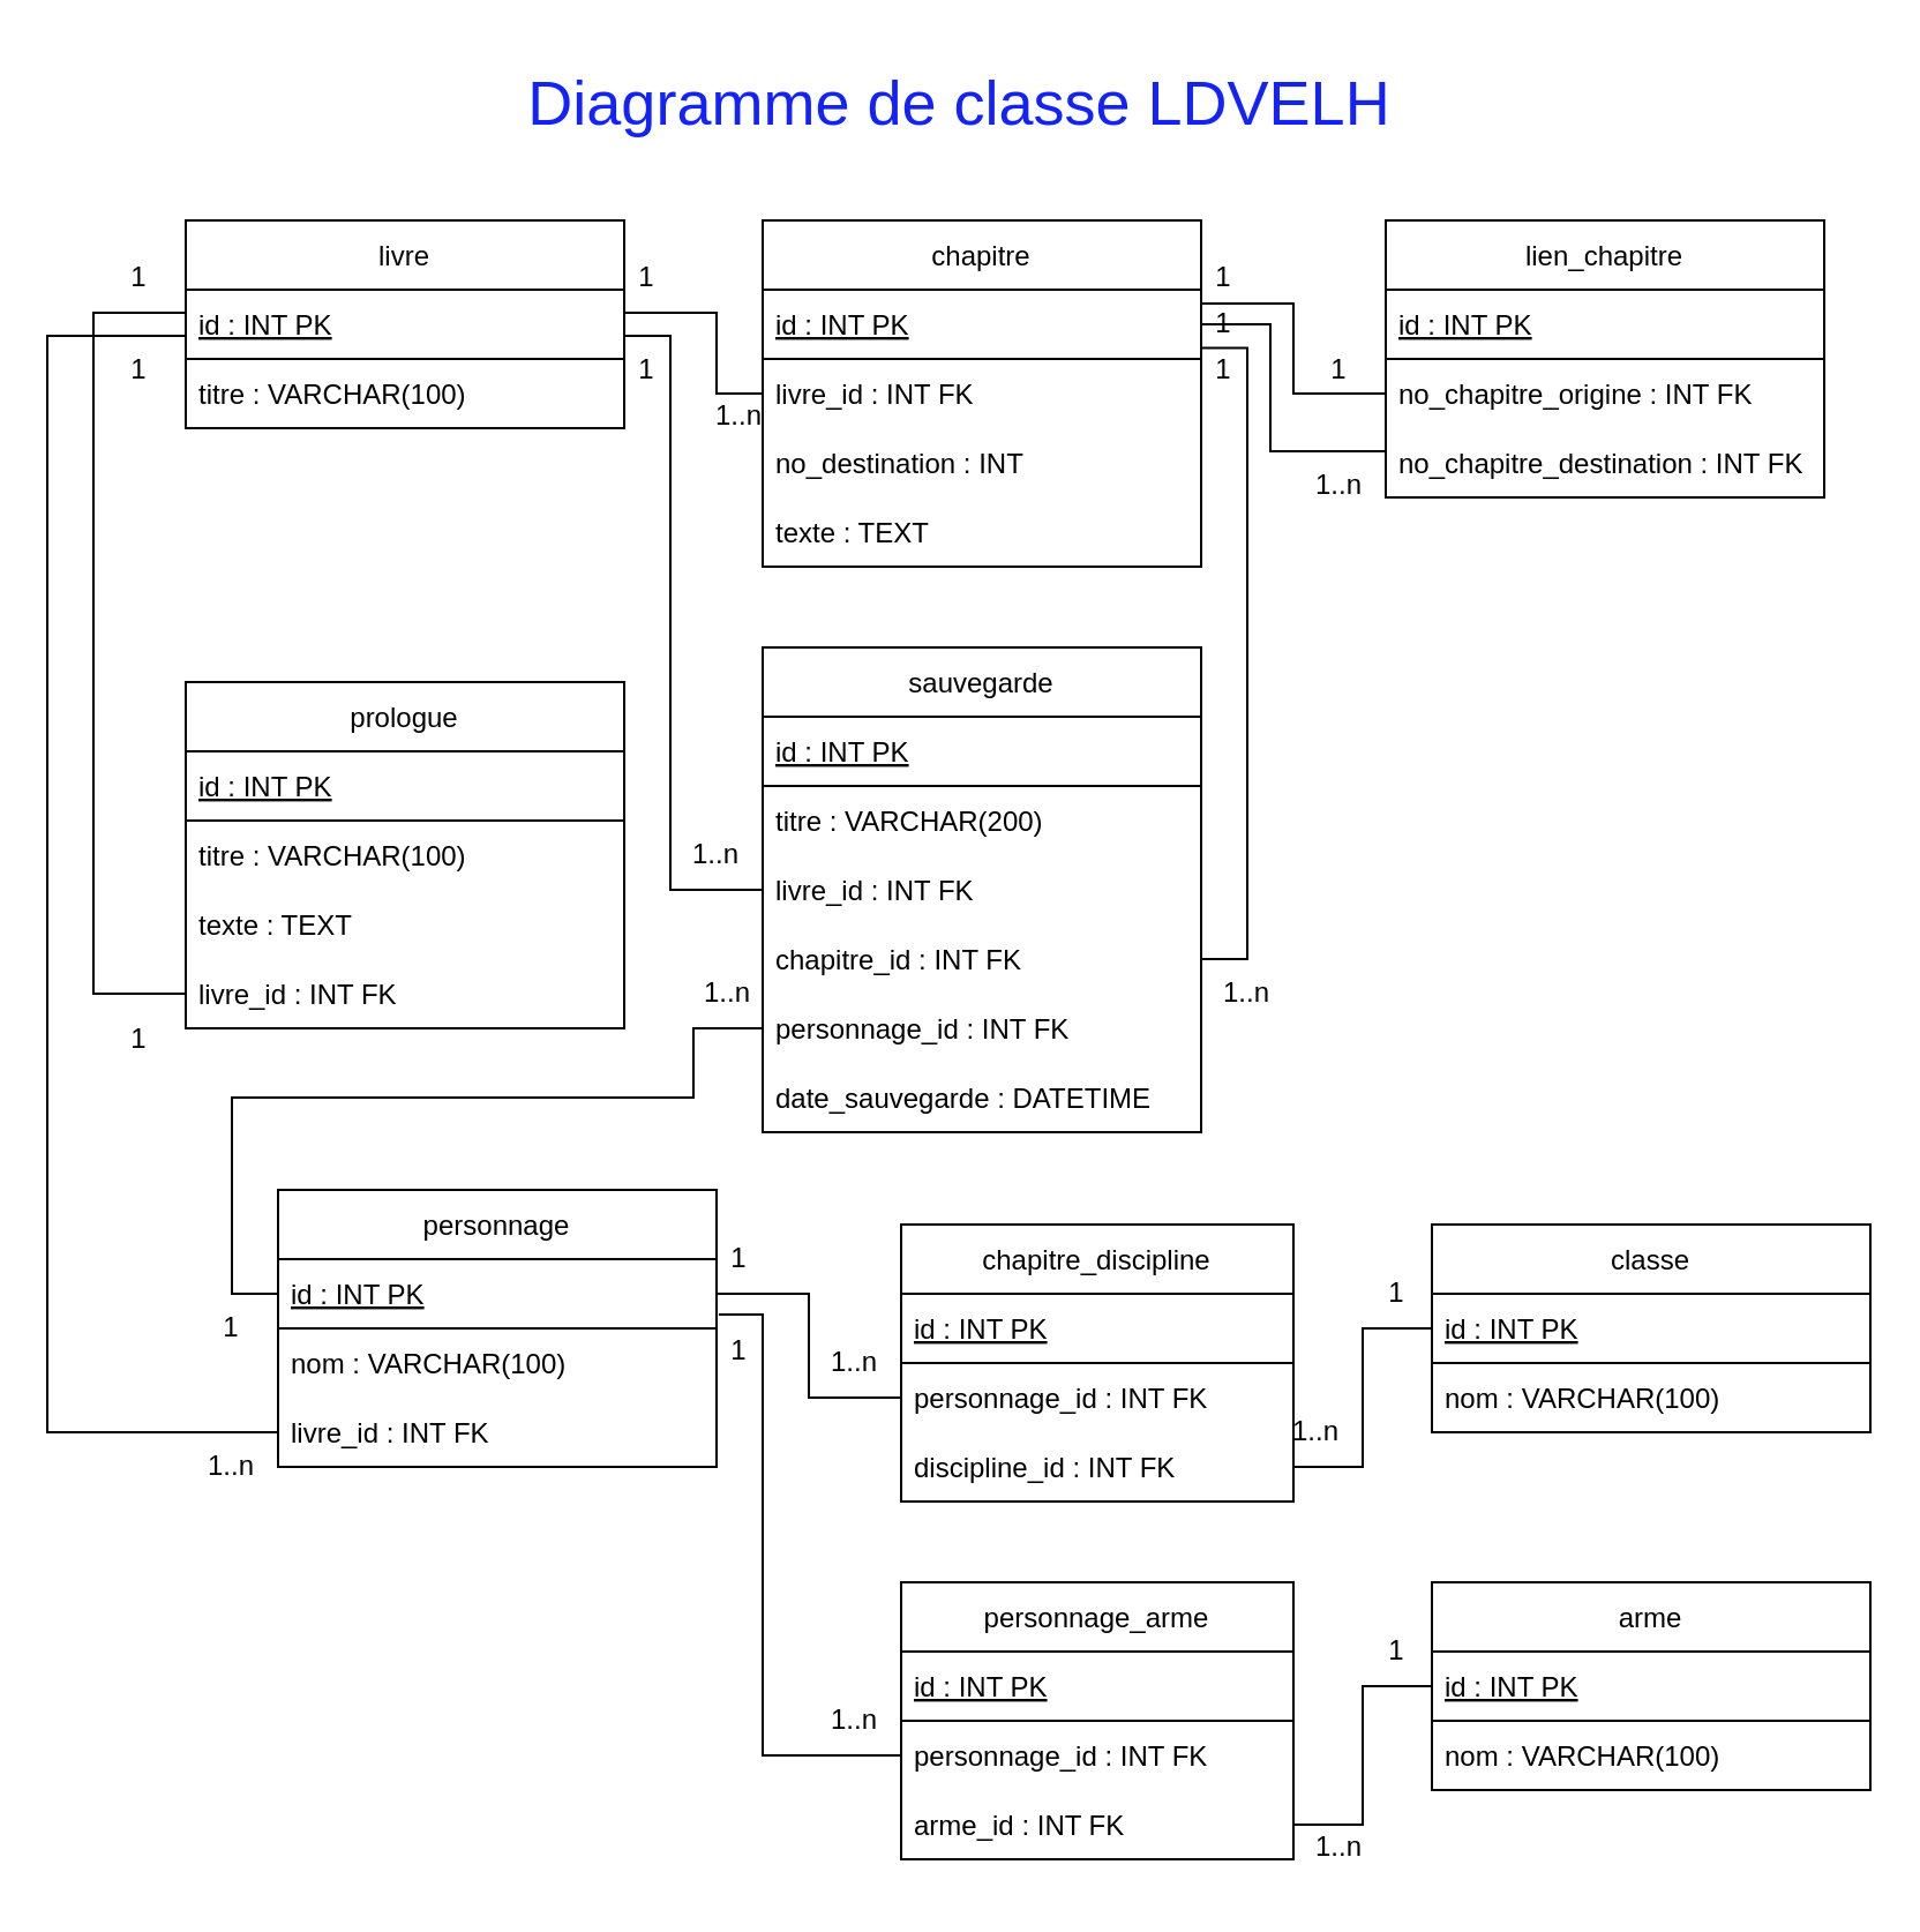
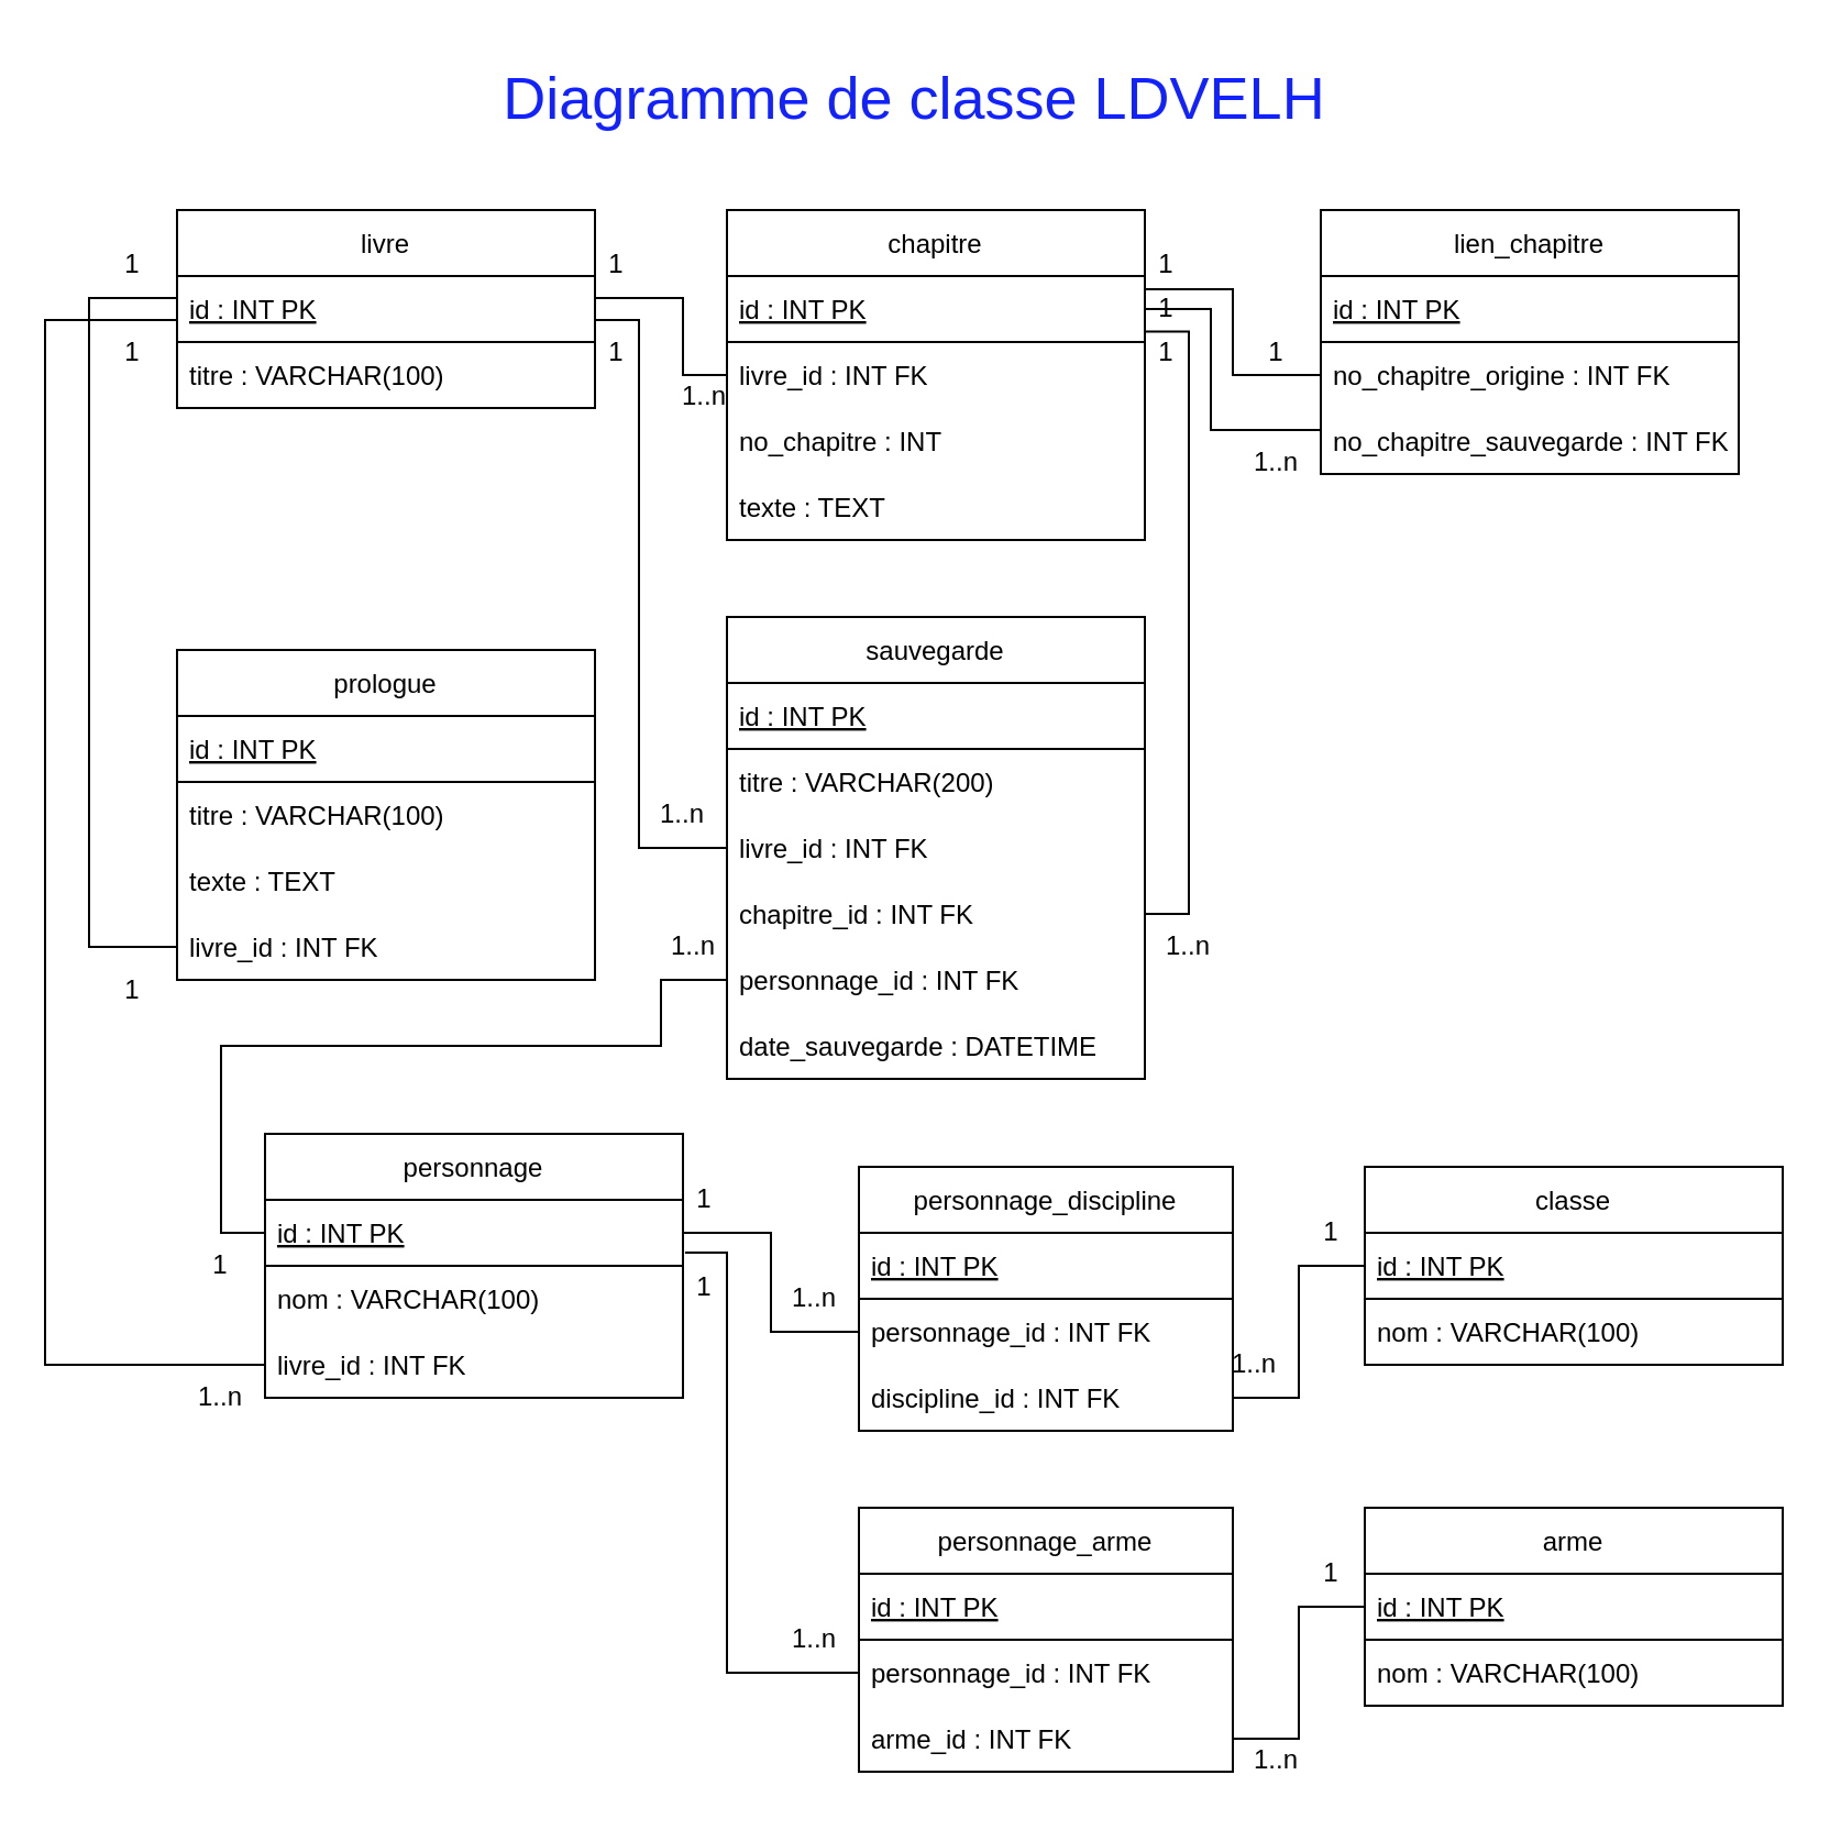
- <mxCell id="8" value="no_destination : INT" style="text;strokeColor=none;fillColor=none;align=left;verticalAlign=middle;spacingLeft=4;spacingRight=4;overflow=hidden;points=[[0,0.5],[1,0.5]];portConstraint=eastwest;rotatable=0;" parent="5" vertex="1"><mxGeometry y="90" width="190" height="30" as="geometry" /></mxCell>
+ <mxCell id="8" value="no_chapitre : INT" style="text;strokeColor=none;fillColor=none;align=left;verticalAlign=middle;spacingLeft=4;spacingRight=4;overflow=hidden;points=[[0,0.5],[1,0.5]];portConstraint=eastwest;rotatable=0;" parent="5" vertex="1"><mxGeometry y="90" width="190" height="30" as="geometry" /></mxCell>
- <mxCell id="25" value="no_chapitre_destination : INT FK" style="text;strokeColor=none;fillColor=none;align=left;verticalAlign=middle;spacingLeft=4;spacingRight=4;overflow=hidden;points=[[0,0.5],[1,0.5]];portConstraint=eastwest;rotatable=0;" parent="22" vertex="1"><mxGeometry y="90" width="190" height="30" as="geometry" /></mxCell>
+ <mxCell id="25" value="no_chapitre_sauvegarde : INT FK" style="text;strokeColor=none;fillColor=none;align=left;verticalAlign=middle;spacingLeft=4;spacingRight=4;overflow=hidden;points=[[0,0.5],[1,0.5]];portConstraint=eastwest;rotatable=0;" parent="22" vertex="1"><mxGeometry y="90" width="190" height="30" as="geometry" /></mxCell>
- <mxCell id="16" value="chapitre_discipline" style="swimlane;fontStyle=0;childLayout=stackLayout;horizontal=1;startSize=30;horizontalStack=0;resizeParent=1;resizeParentMax=0;resizeLast=0;collapsible=1;marginBottom=0;" parent="1" vertex="1"><mxGeometry x="390" y="530" width="170" height="120" as="geometry" /></mxCell>
+ <mxCell id="16" value="personnage_discipline" style="swimlane;fontStyle=0;childLayout=stackLayout;horizontal=1;startSize=30;horizontalStack=0;resizeParent=1;resizeParentMax=0;resizeLast=0;collapsible=1;marginBottom=0;" parent="1" vertex="1"><mxGeometry x="390" y="530" width="170" height="120" as="geometry" /></mxCell>
